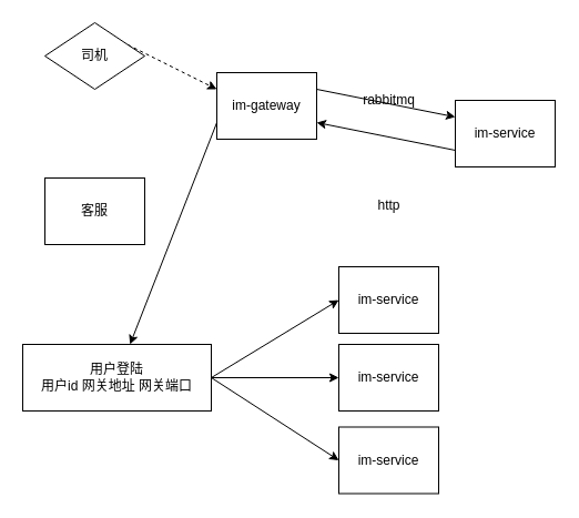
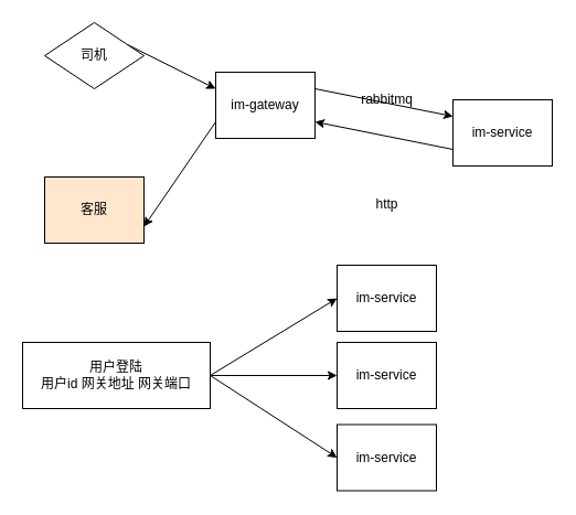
- <mxCell id="2" style="rounded=0;orthogonalLoop=1;jettySize=auto;html=1;exitX=1;exitY=0.25;exitDx=0;exitDy=0;entryX=0;entryY=0.25;entryDx=0;entryDy=0;dashed=1;" parent="1" source="3" target="6" edge="1"><mxGeometry relative="1" as="geometry" /></mxCell>
+ <mxCell id="2" style="rounded=0;orthogonalLoop=1;jettySize=auto;html=1;exitX=1;exitY=0.25;exitDx=0;exitDy=0;entryX=0;entryY=0.25;entryDx=0;entryDy=0;" parent="1" source="3" target="6" edge="1"><mxGeometry relative="1" as="geometry" /></mxCell>
- <mxCell id="9" value="客服" style="rounded=0;whiteSpace=wrap;html=1;" parent="1" vertex="1"><mxGeometry x="40" y="160" width="90" height="60" as="geometry" /></mxCell>
+ <mxCell id="9" value="客服" style="rounded=0;whiteSpace=wrap;html=1;fillColor=#ffe6cc;" parent="1" vertex="1"><mxGeometry x="40" y="160" width="90" height="60" as="geometry" /></mxCell>
- <mxCell id="5" style="edgeStyle=none;rounded=0;orthogonalLoop=1;jettySize=auto;html=1;exitX=0;exitY=0.75;exitDx=0;exitDy=0;" parent="1" source="6" target="15" edge="1"><mxGeometry relative="1" as="geometry" /></mxCell>
+ <mxCell id="5" style="edgeStyle=none;rounded=0;orthogonalLoop=1;jettySize=auto;html=1;exitX=0;exitY=0.75;exitDx=0;exitDy=0;entryX=1;entryY=0.75;entryDx=0;entryDy=0;" parent="1" source="6" target="9" edge="1"><mxGeometry relative="1" as="geometry" /></mxCell>
